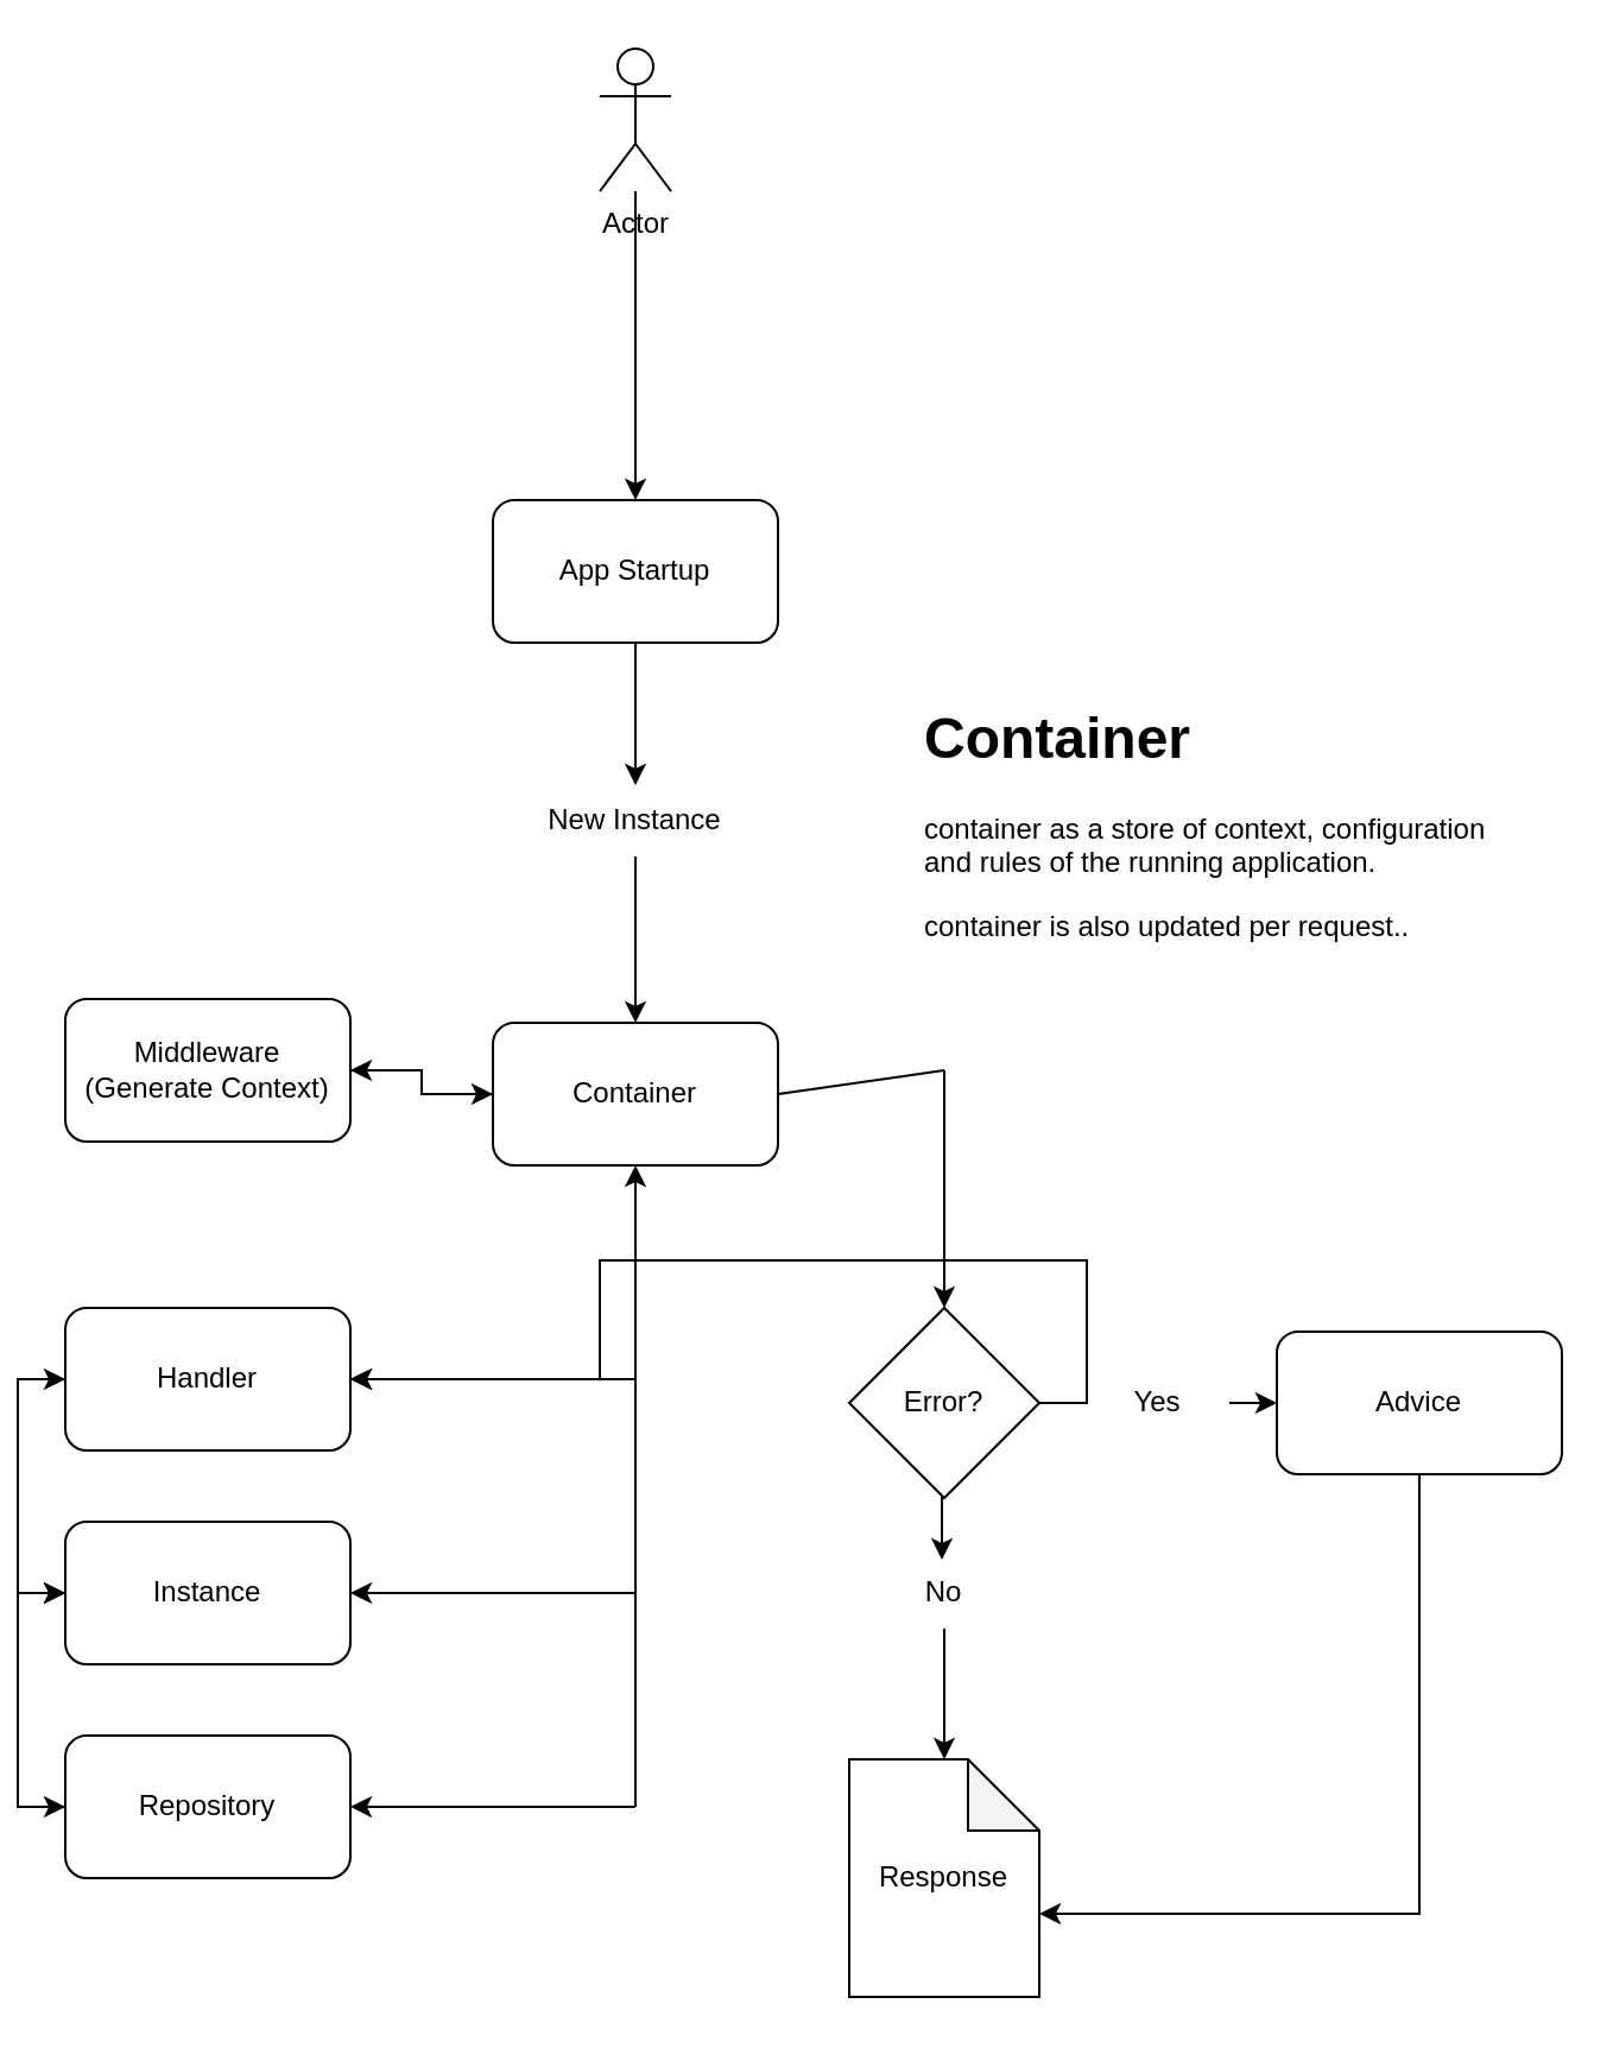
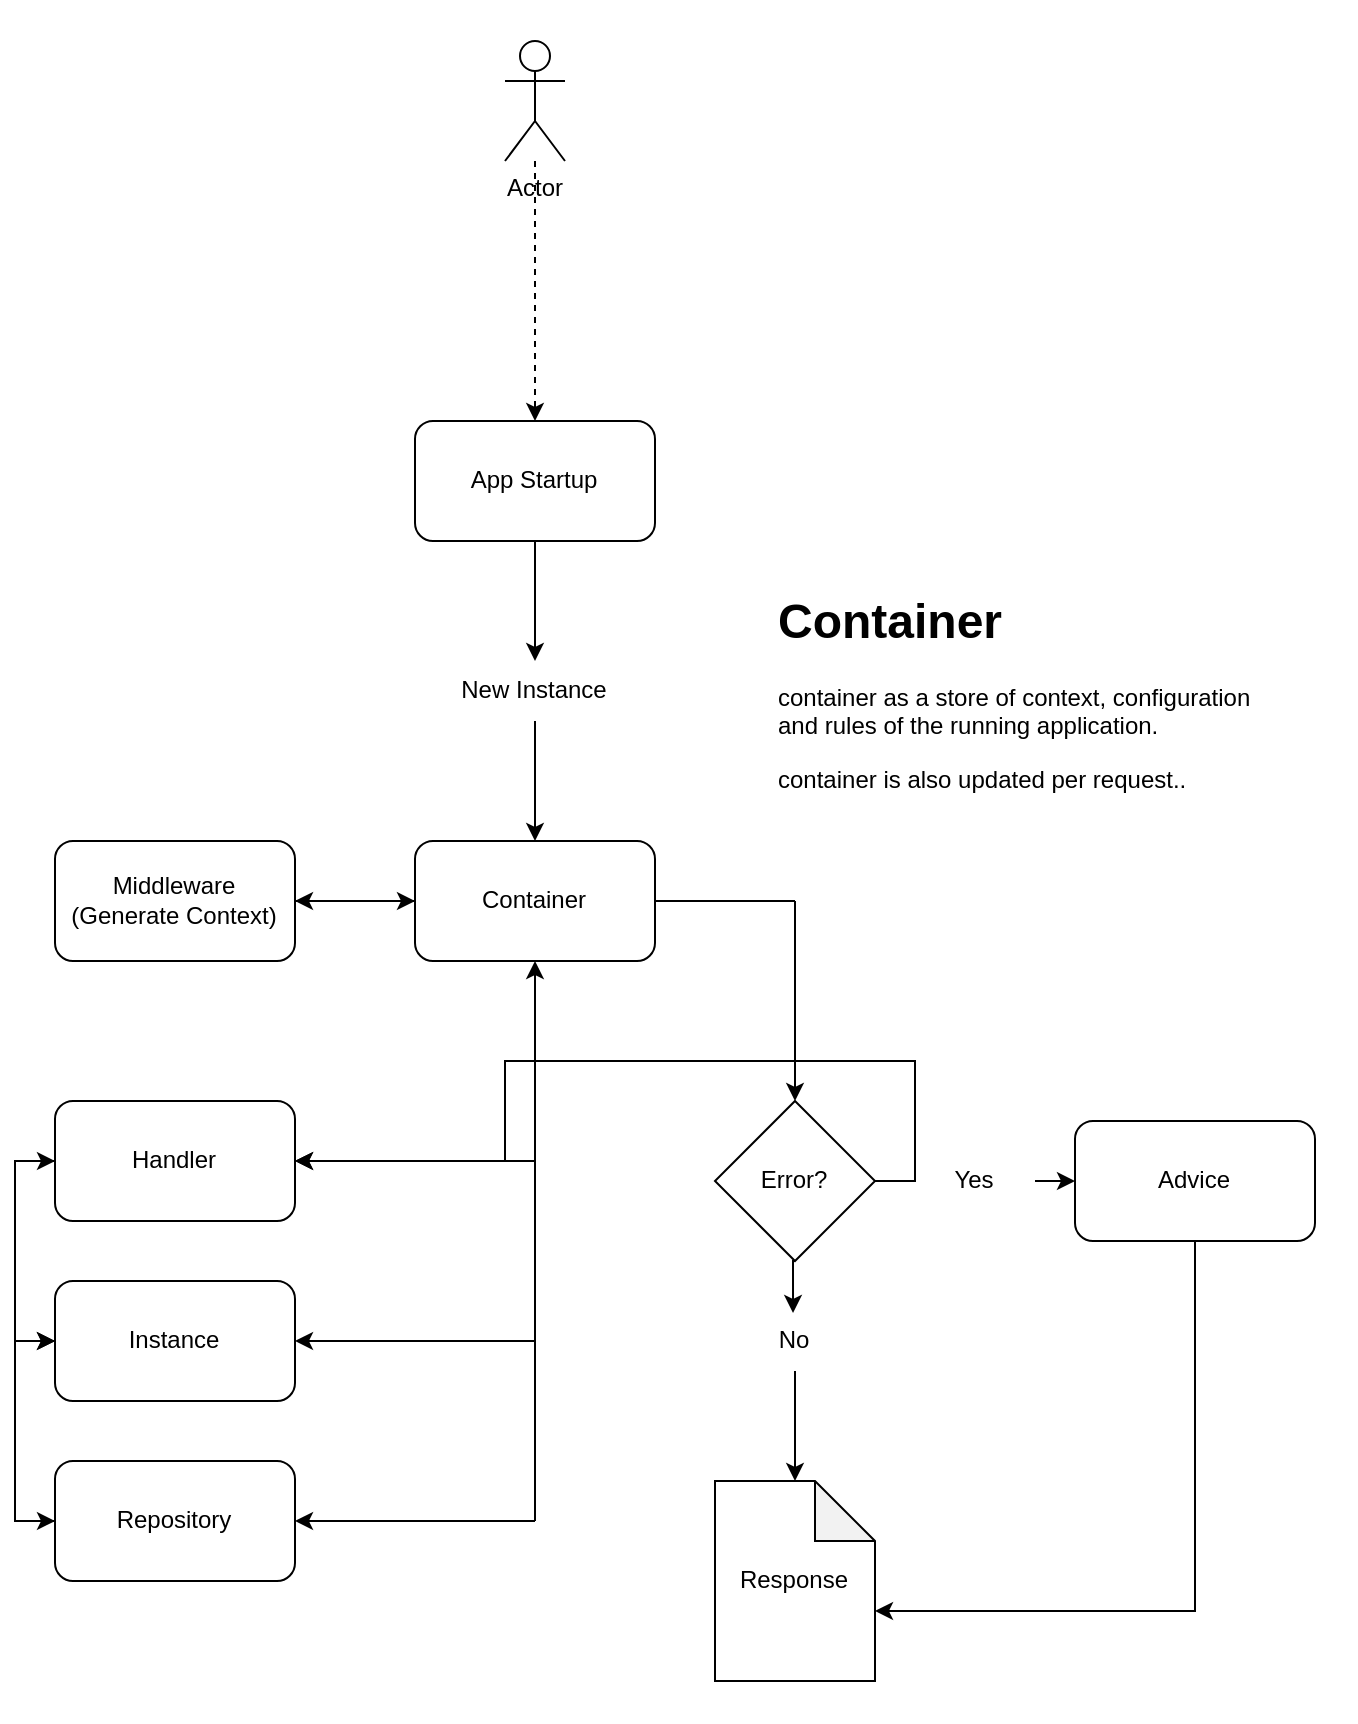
- <mxCell id="14" style="edgeStyle=orthogonalEdgeStyle;rounded=0;orthogonalLoop=1;jettySize=auto;html=1;entryX=0.5;entryY=0;entryDx=0;entryDy=0;" edge="1" parent="1" source="15" target="3"><mxGeometry relative="1" as="geometry" /></mxCell>
+ <mxCell id="14" style="edgeStyle=orthogonalEdgeStyle;rounded=0;orthogonalLoop=1;jettySize=auto;html=1;entryX=0.5;entryY=0;entryDx=0;entryDy=0;dashed=1;" edge="1" parent="1" source="15" target="3"><mxGeometry relative="1" as="geometry" /></mxCell>
- <mxCell id="5" value="Container" style="rounded=1;whiteSpace=wrap;html=1;" vertex="1" parent="1"><mxGeometry x="200" y="430" width="120" height="60" as="geometry" /></mxCell>
+ <mxCell id="5" value="Container" style="rounded=1;whiteSpace=wrap;html=1;" vertex="1" parent="1"><mxGeometry x="200" y="420" width="120" height="60" as="geometry" /></mxCell>
